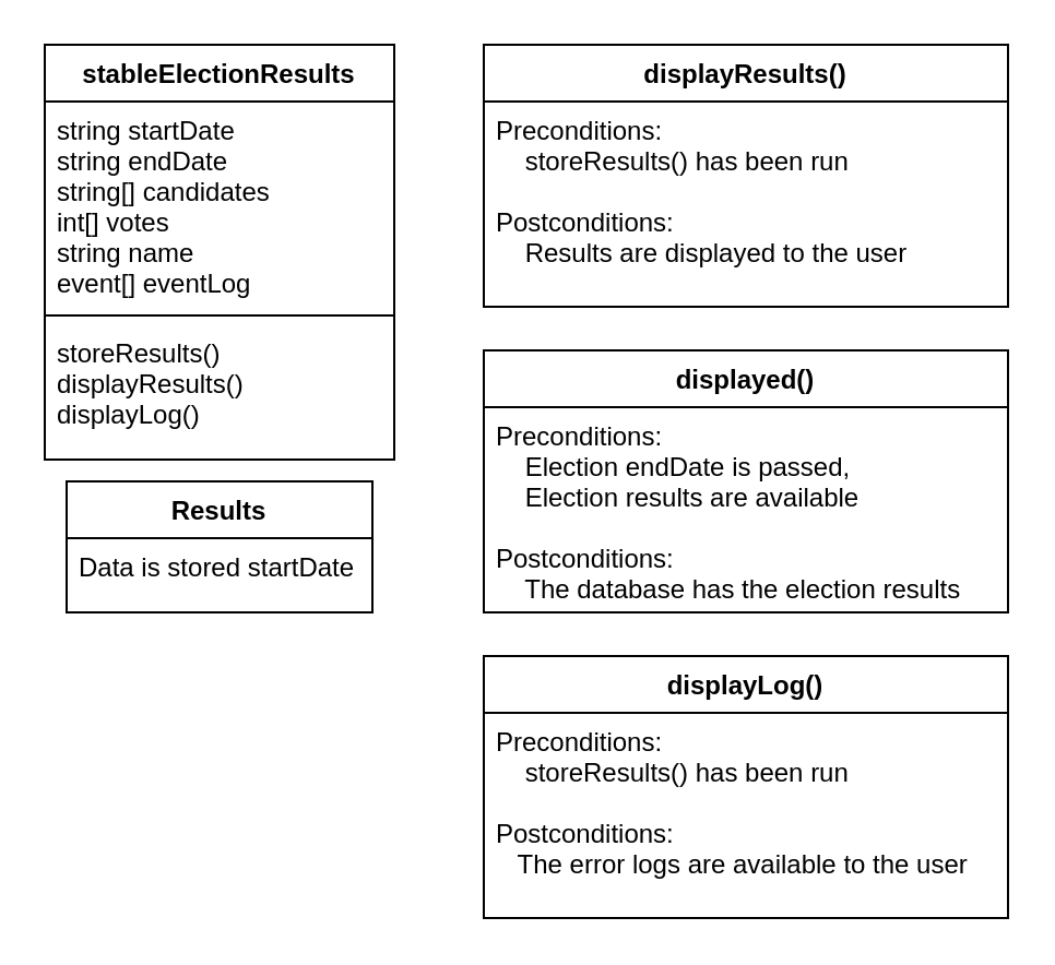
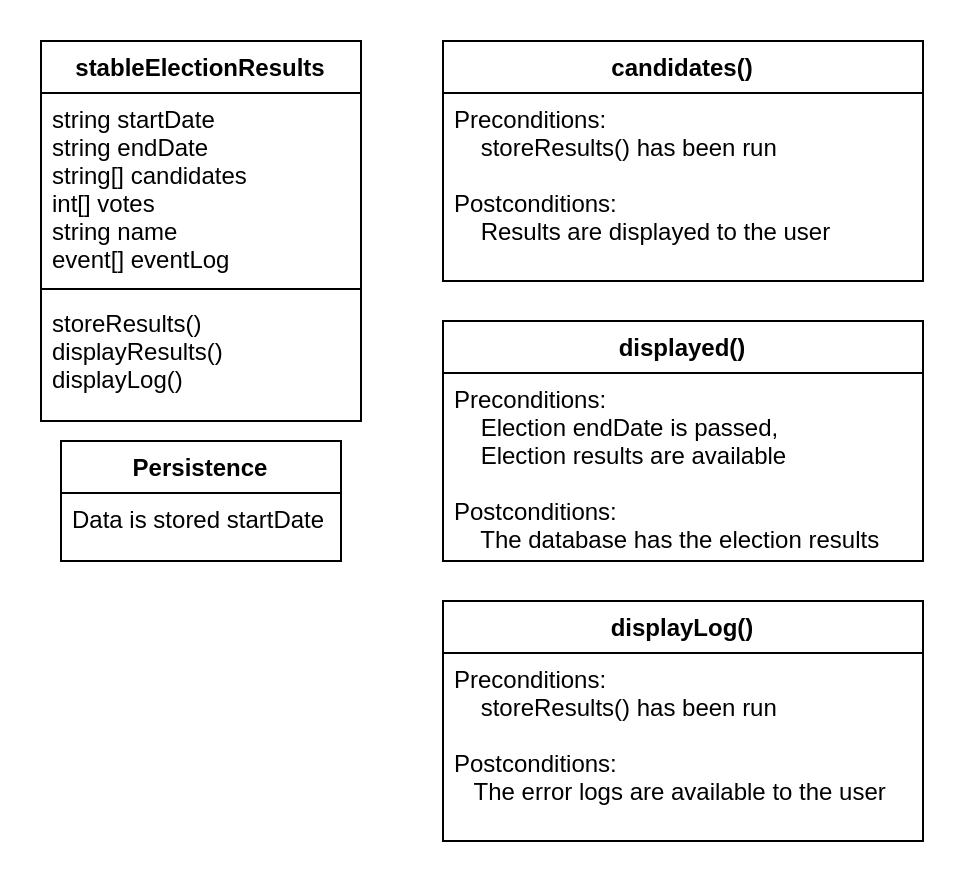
- <mxCell id="8" value="displayResults()" style="swimlane;fontStyle=1;align=center;verticalAlign=top;childLayout=stackLayout;horizontal=1;startSize=26;horizontalStack=0;resizeParent=1;resizeParentMax=0;resizeLast=0;collapsible=1;marginBottom=0;" vertex="1" parent="1"><mxGeometry x="221" y="20" width="240" height="120" as="geometry" /></mxCell>
+ <mxCell id="8" value="candidates()" style="swimlane;fontStyle=1;align=center;verticalAlign=top;childLayout=stackLayout;horizontal=1;startSize=26;horizontalStack=0;resizeParent=1;resizeParentMax=0;resizeLast=0;collapsible=1;marginBottom=0;" vertex="1" parent="1"><mxGeometry x="221" y="20" width="240" height="120" as="geometry" /></mxCell>
- <mxCell id="12" value="Results" style="swimlane;fontStyle=1;align=center;verticalAlign=top;childLayout=stackLayout;horizontal=1;startSize=26;horizontalStack=0;resizeParent=1;resizeParentMax=0;resizeLast=0;collapsible=1;marginBottom=0;" vertex="1" parent="1"><mxGeometry x="30" y="220" width="140" height="60" as="geometry" /></mxCell>
+ <mxCell id="12" value="Persistence" style="swimlane;fontStyle=1;align=center;verticalAlign=top;childLayout=stackLayout;horizontal=1;startSize=26;horizontalStack=0;resizeParent=1;resizeParentMax=0;resizeLast=0;collapsible=1;marginBottom=0;" vertex="1" parent="1"><mxGeometry x="30" y="220" width="140" height="60" as="geometry" /></mxCell>
